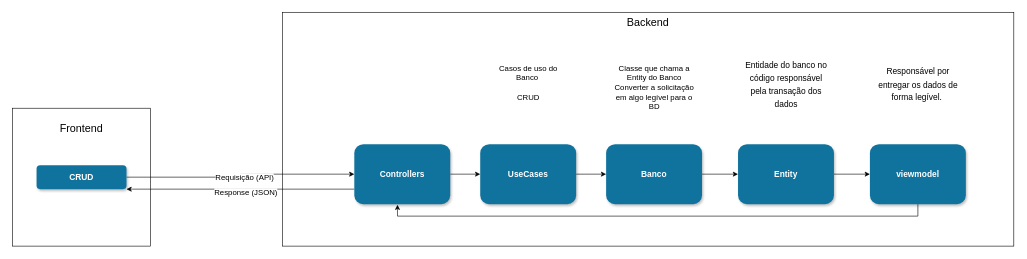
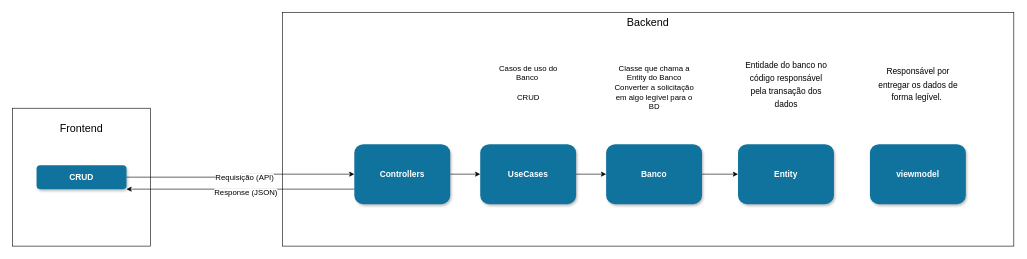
- <mxCell id="13" style="edgeStyle=orthogonalEdgeStyle;rounded=0;orthogonalLoop=1;jettySize=auto;html=1;entryX=0;entryY=0.5;entryDx=0;entryDy=0;fontSize=13;" edge="1" parent="1" source="14" target="18"><mxGeometry relative="1" as="geometry" /></mxCell>
- <mxCell id="17" style="edgeStyle=orthogonalEdgeStyle;rounded=0;orthogonalLoop=1;jettySize=auto;html=1;entryX=0.45;entryY=1.01;entryDx=0;entryDy=0;entryPerimeter=0;fontSize=13;" edge="1" parent="1" source="18" target="10"><mxGeometry relative="1" as="geometry"><Array as="points"><mxPoint x="1530" y="360" /><mxPoint x="662" y="360" /></Array></mxGeometry></mxCell>
